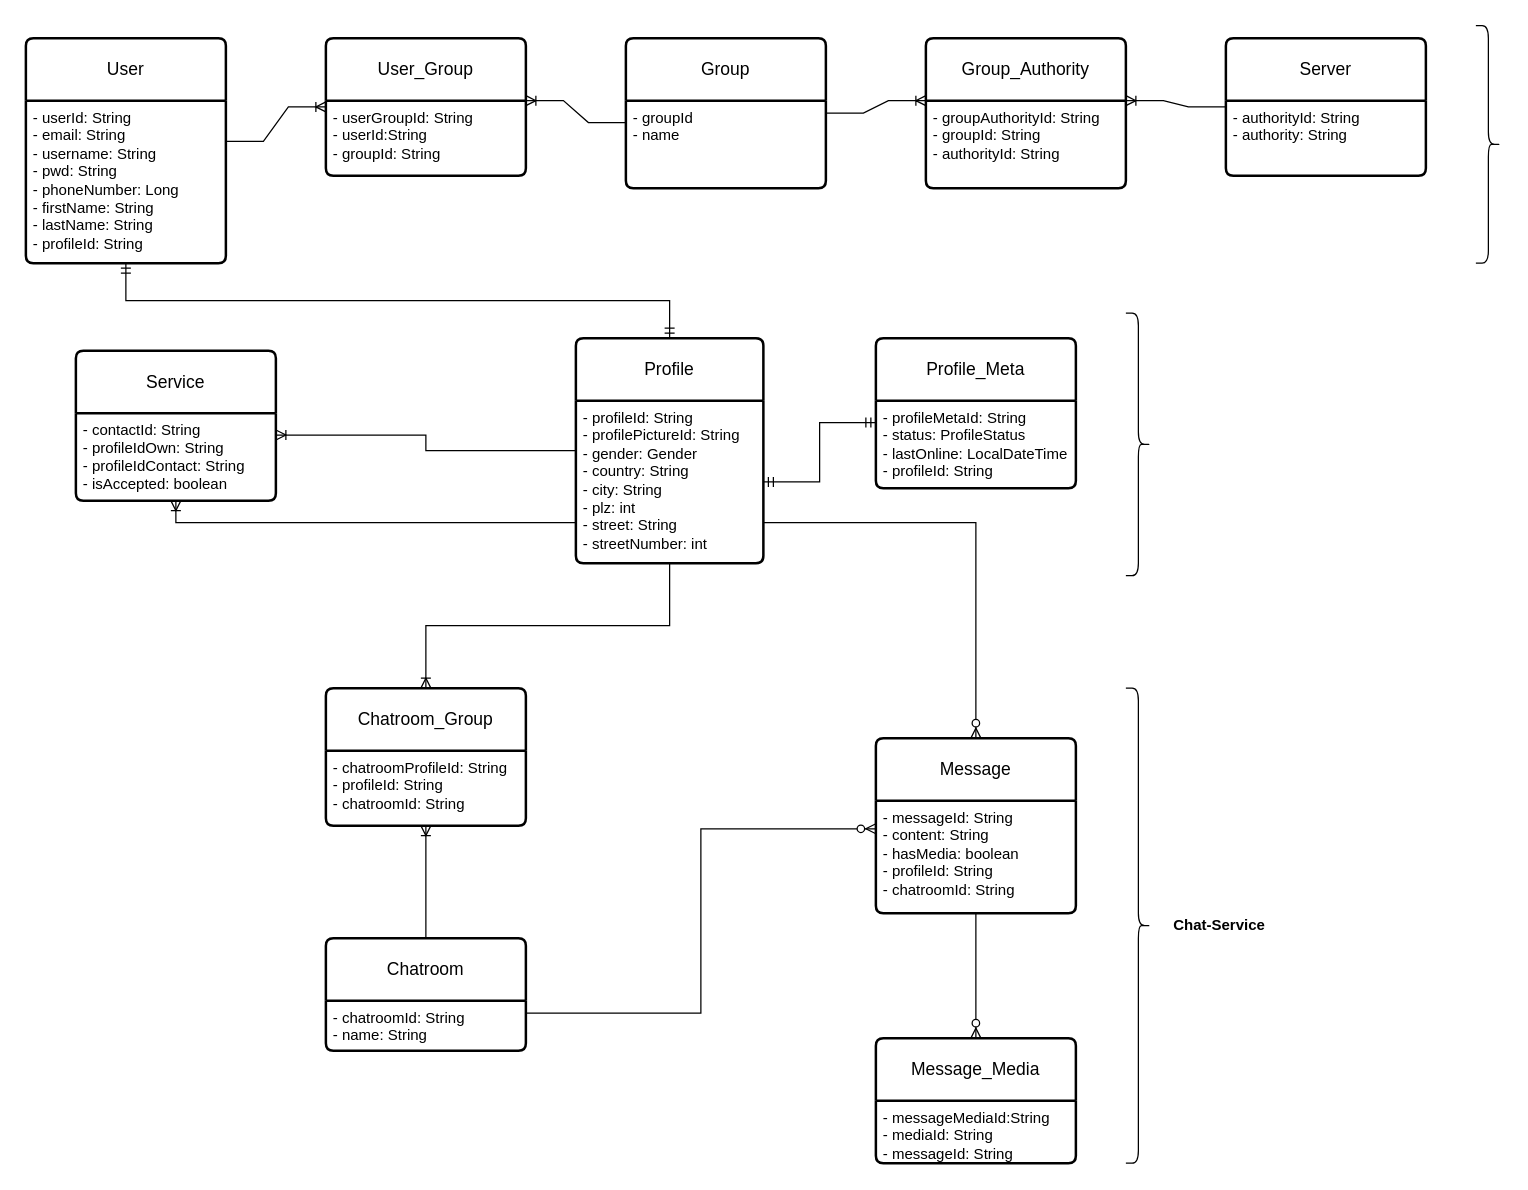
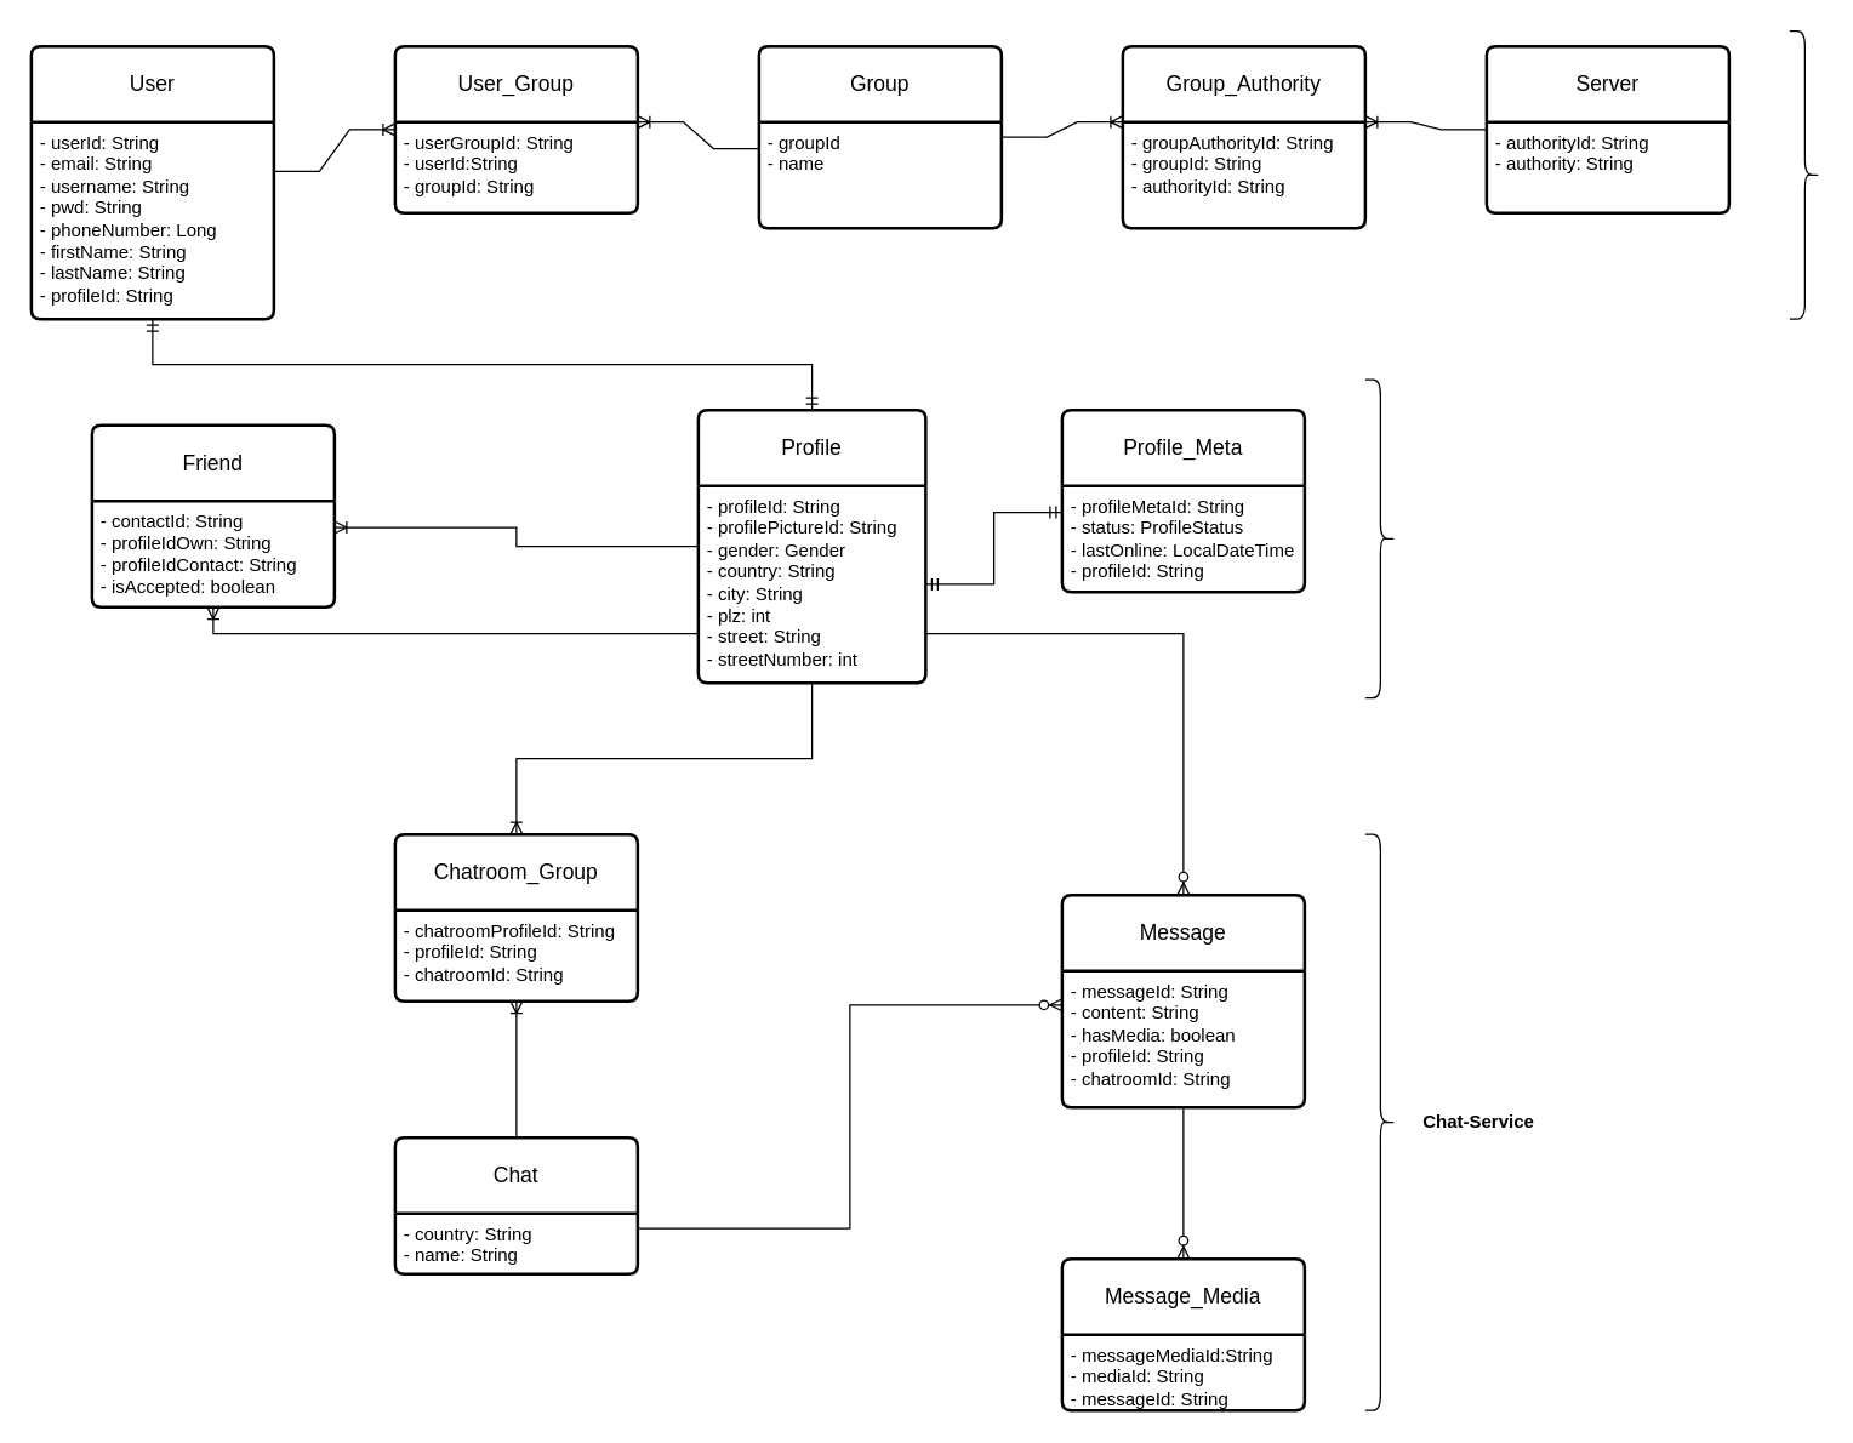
- <mxCell id="14" value="Service" style="swimlane;childLayout=stackLayout;horizontal=1;startSize=50;horizontalStack=0;rounded=1;fontSize=14;fontStyle=0;strokeWidth=2;resizeParent=0;resizeLast=1;shadow=0;dashed=0;align=center;arcSize=4;whiteSpace=wrap;html=1;" parent="1" vertex="1"><mxGeometry x="60" y="280" width="160" height="120" as="geometry" /></mxCell>
+ <mxCell id="14" value="Friend" style="swimlane;childLayout=stackLayout;horizontal=1;startSize=50;horizontalStack=0;rounded=1;fontSize=14;fontStyle=0;strokeWidth=2;resizeParent=0;resizeLast=1;shadow=0;dashed=0;align=center;arcSize=4;whiteSpace=wrap;html=1;" parent="1" vertex="1"><mxGeometry x="60" y="280" width="160" height="120" as="geometry" /></mxCell>
- <mxCell id="18" value="Chatroom" style="swimlane;childLayout=stackLayout;horizontal=1;startSize=50;horizontalStack=0;rounded=1;fontSize=14;fontStyle=0;strokeWidth=2;resizeParent=0;resizeLast=1;shadow=0;dashed=0;align=center;arcSize=4;whiteSpace=wrap;html=1;" parent="1" vertex="1"><mxGeometry x="260" y="750" width="160" height="90" as="geometry" /></mxCell>
+ <mxCell id="18" value="Chat" style="swimlane;childLayout=stackLayout;horizontal=1;startSize=50;horizontalStack=0;rounded=1;fontSize=14;fontStyle=0;strokeWidth=2;resizeParent=0;resizeLast=1;shadow=0;dashed=0;align=center;arcSize=4;whiteSpace=wrap;html=1;" parent="1" vertex="1"><mxGeometry x="260" y="750" width="160" height="90" as="geometry" /></mxCell>
- <mxCell id="19" value="- chatroomId: String&lt;div&gt;- name: String&lt;/div&gt;" style="align=left;strokeColor=none;fillColor=none;spacingLeft=4;fontSize=12;verticalAlign=top;resizable=0;rotatable=0;part=1;html=1;" parent="18" vertex="1"><mxGeometry y="50" width="160" height="40" as="geometry" /></mxCell>
+ <mxCell id="19" value="- country: String&lt;div&gt;- name: String&lt;/div&gt;" style="align=left;strokeColor=none;fillColor=none;spacingLeft=4;fontSize=12;verticalAlign=top;resizable=0;rotatable=0;part=1;html=1;" parent="18" vertex="1"><mxGeometry y="50" width="160" height="40" as="geometry" /></mxCell>
